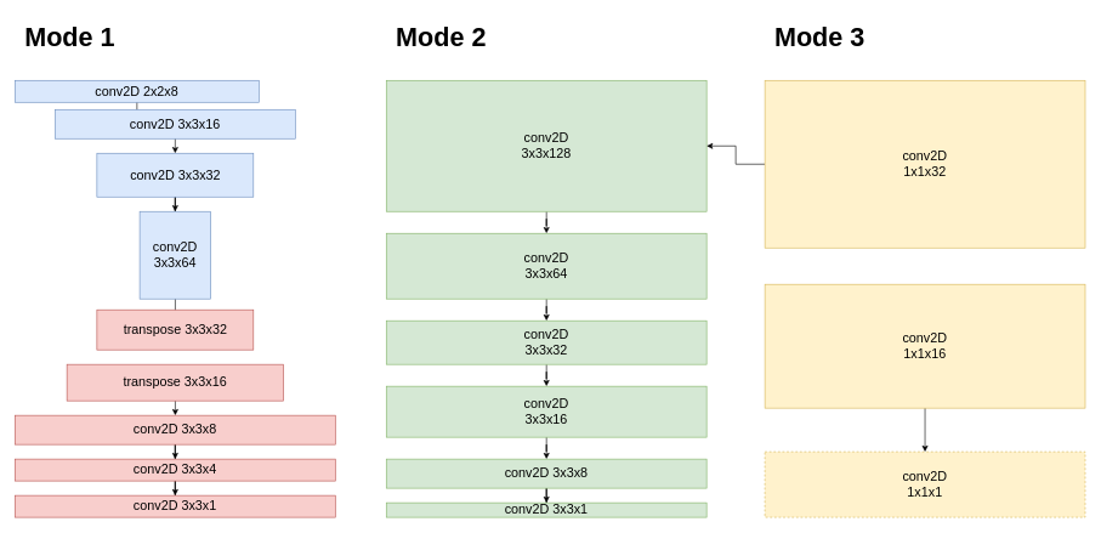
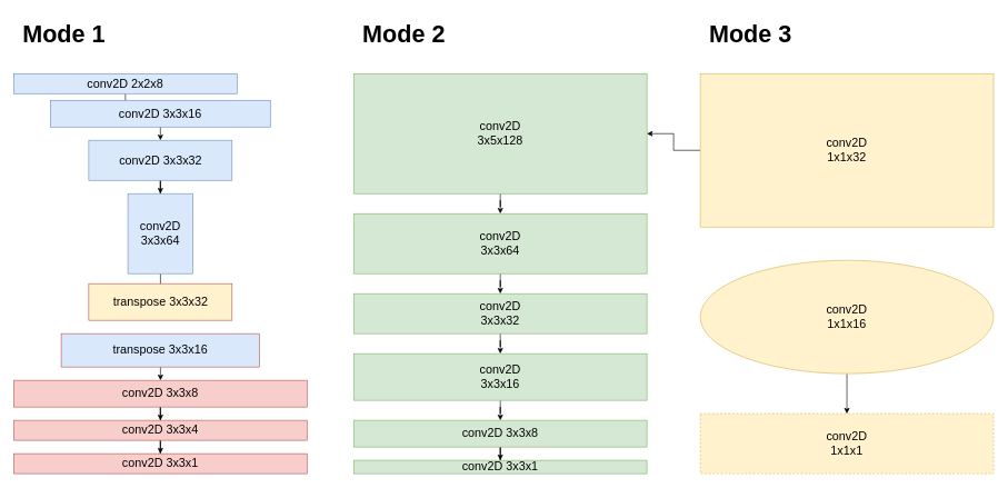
- <mxCell id="18" value="&lt;font style=&quot;font-size: 18px;&quot;&gt;conv2D&lt;br&gt;3x3x128&lt;/font&gt;" style="rounded=0;whiteSpace=wrap;html=1;fillColor=#d5e8d4;strokeColor=#82b366;fontSize=18;" parent="1" vertex="1"><mxGeometry x="530" y="110" width="440" height="180" as="geometry" /></mxCell>
+ <mxCell id="18" value="&lt;font style=&quot;font-size: 18px;&quot;&gt;conv2D&lt;br&gt;3x5x128&lt;/font&gt;" style="rounded=0;whiteSpace=wrap;html=1;fillColor=#d5e8d4;strokeColor=#82b366;fontSize=18;" parent="1" vertex="1"><mxGeometry x="530" y="110" width="440" height="180" as="geometry" /></mxCell>
- <mxCell id="10" value="&lt;font style=&quot;font-size: 18px;&quot;&gt;transpose&amp;nbsp;3x3x32&lt;/font&gt;" style="rounded=0;whiteSpace=wrap;html=1;fillColor=#f8cecc;strokeColor=#b85450;fontSize=18;" parent="1" vertex="1"><mxGeometry x="132.5" y="425" width="215" height="55" as="geometry" /></mxCell>
+ <mxCell id="10" value="&lt;font style=&quot;font-size: 18px;&quot;&gt;transpose&amp;nbsp;3x3x32&lt;/font&gt;" style="rounded=0;whiteSpace=wrap;html=1;fillColor=#fff2cc;strokeColor=#b85450;fontSize=18;" parent="1" vertex="1"><mxGeometry x="132.5" y="425" width="215" height="55" as="geometry" /></mxCell>
- <mxCell id="31" value="&lt;font style=&quot;font-size: 18px;&quot;&gt;conv2D&lt;br&gt;1x1x16&lt;/font&gt;" style="rounded=0;whiteSpace=wrap;html=1;fillColor=#fff2cc;strokeColor=#d6b656;fontSize=18;" parent="1" vertex="1"><mxGeometry x="1050" y="390" width="440" height="170" as="geometry" /></mxCell>
+ <mxCell id="31" value="&lt;font style=&quot;font-size: 18px;&quot;&gt;conv2D&lt;br&gt;1x1x16&lt;/font&gt;" style="ellipse;whiteSpace=wrap;html=1;fillColor=#fff2cc;strokeColor=#d6b656;fontSize=18;" parent="1" vertex="1"><mxGeometry x="1050" y="390" width="440" height="170" as="geometry" /></mxCell>
- <mxCell id="12" value="&lt;font style=&quot;font-size: 18px;&quot;&gt;transpose 3x3x16&lt;/font&gt;" style="rounded=0;whiteSpace=wrap;html=1;fillColor=#f8cecc;strokeColor=#b85450;fontSize=18;" parent="1" vertex="1"><mxGeometry x="91.25" y="500" width="297.5" height="50" as="geometry" /></mxCell>
+ <mxCell id="12" value="&lt;font style=&quot;font-size: 18px;&quot;&gt;transpose 3x3x16&lt;/font&gt;" style="rounded=0;whiteSpace=wrap;html=1;fillColor=#dae8fc;strokeColor=#b85450;fontSize=18;" parent="1" vertex="1"><mxGeometry x="91.25" y="500" width="297.5" height="50" as="geometry" /></mxCell>
